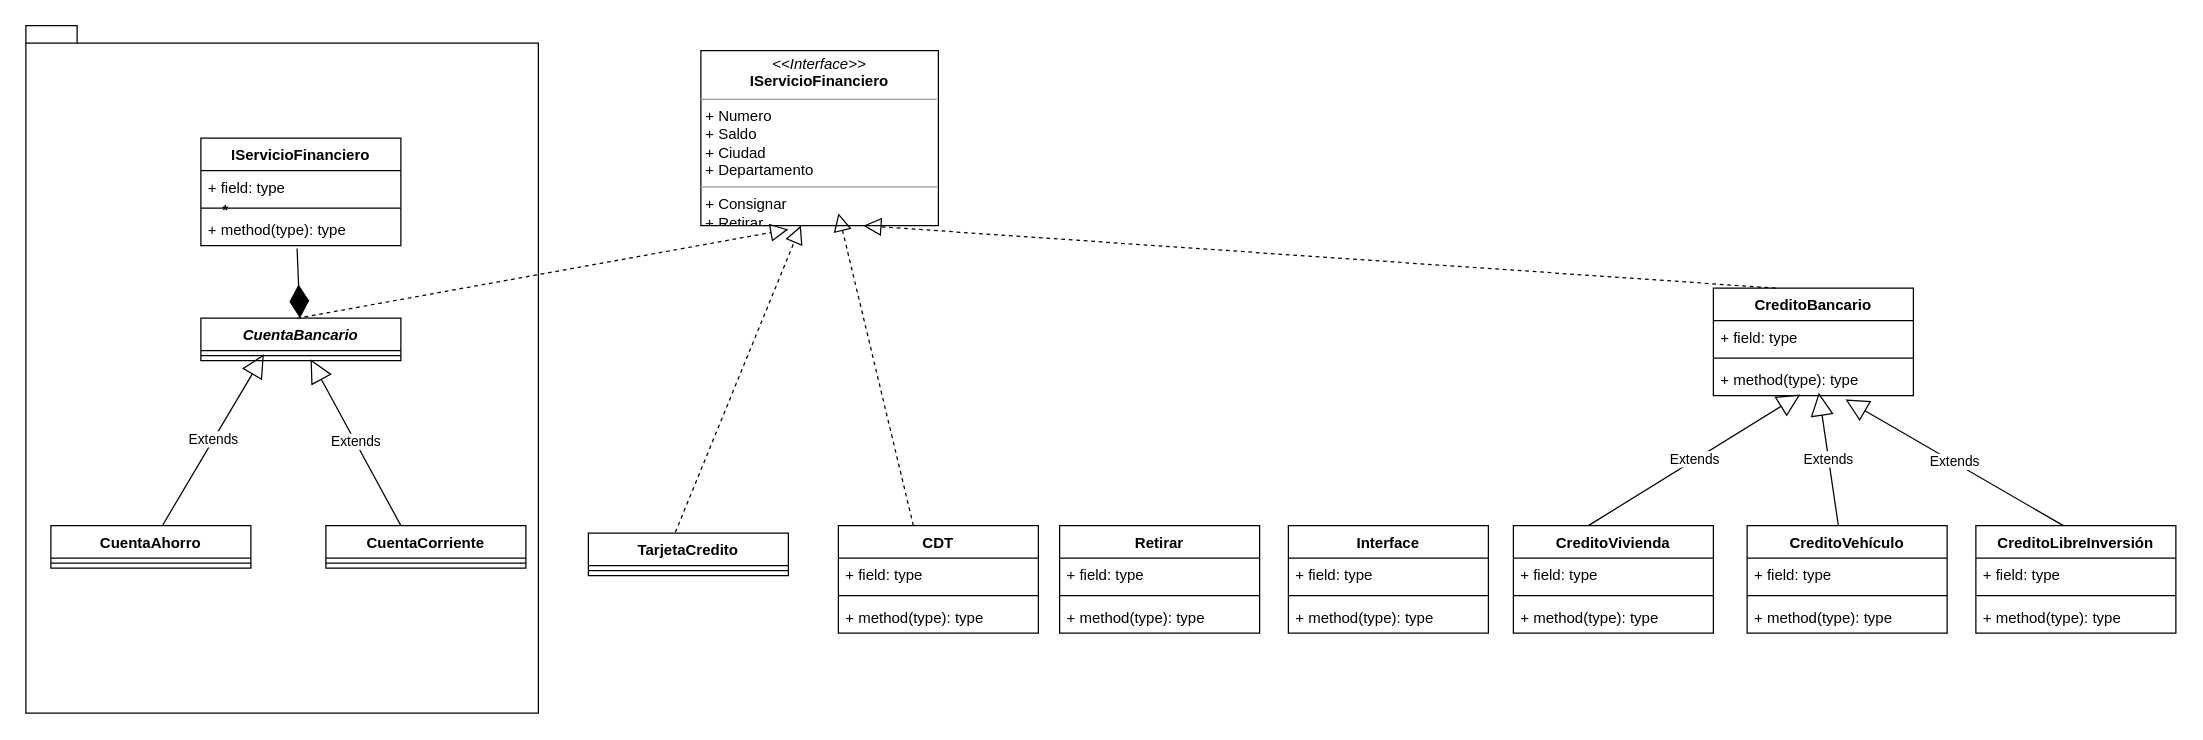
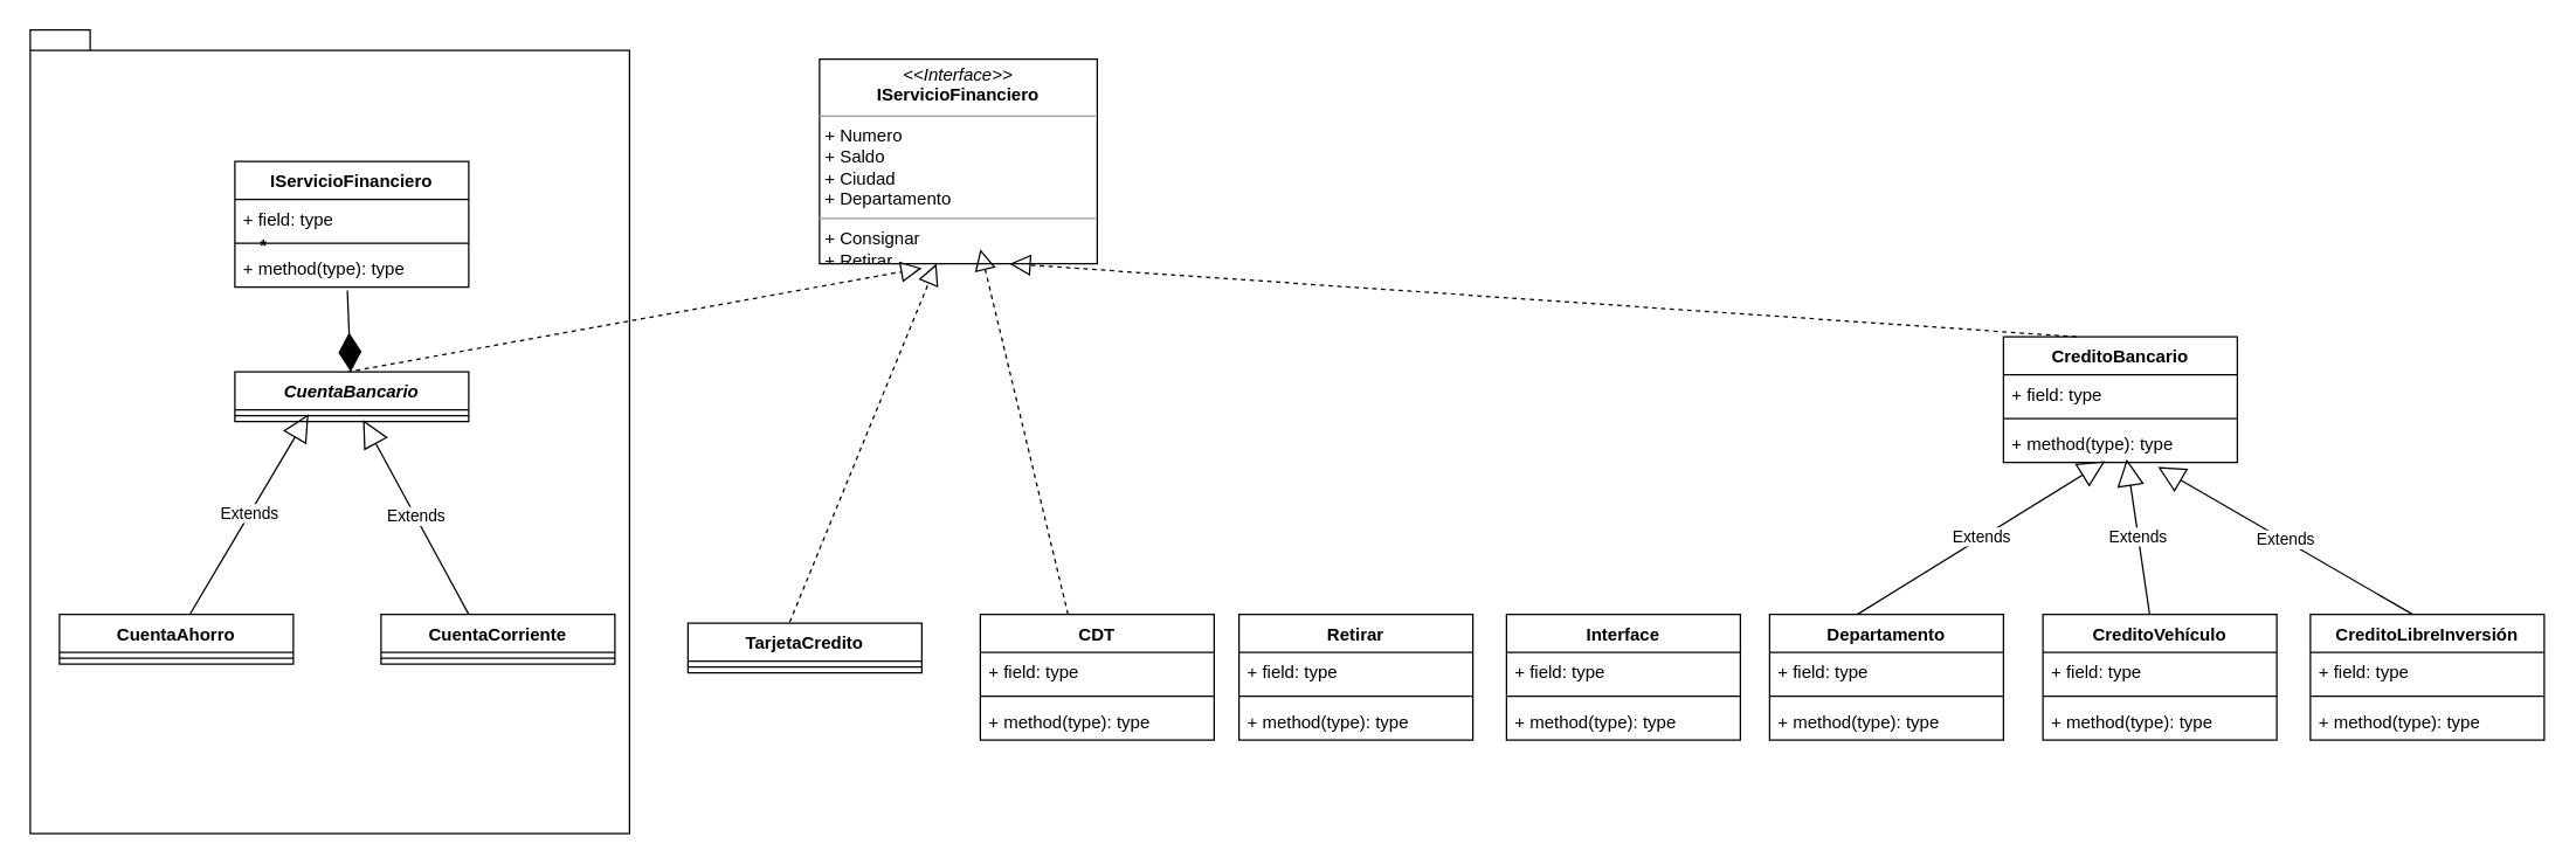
- <mxCell id="29" value="CreditoVivienda" style="swimlane;fontStyle=1;align=center;verticalAlign=top;childLayout=stackLayout;horizontal=1;startSize=26;horizontalStack=0;resizeParent=1;resizeParentMax=0;resizeLast=0;collapsible=1;marginBottom=0;" vertex="1" parent="1"><mxGeometry x="1210" y="420" width="160" height="86" as="geometry" /></mxCell>
+ <mxCell id="29" value="Departamento" style="swimlane;fontStyle=1;align=center;verticalAlign=top;childLayout=stackLayout;horizontal=1;startSize=26;horizontalStack=0;resizeParent=1;resizeParentMax=0;resizeLast=0;collapsible=1;marginBottom=0;" vertex="1" parent="1"><mxGeometry x="1210" y="420" width="160" height="86" as="geometry" /></mxCell>
